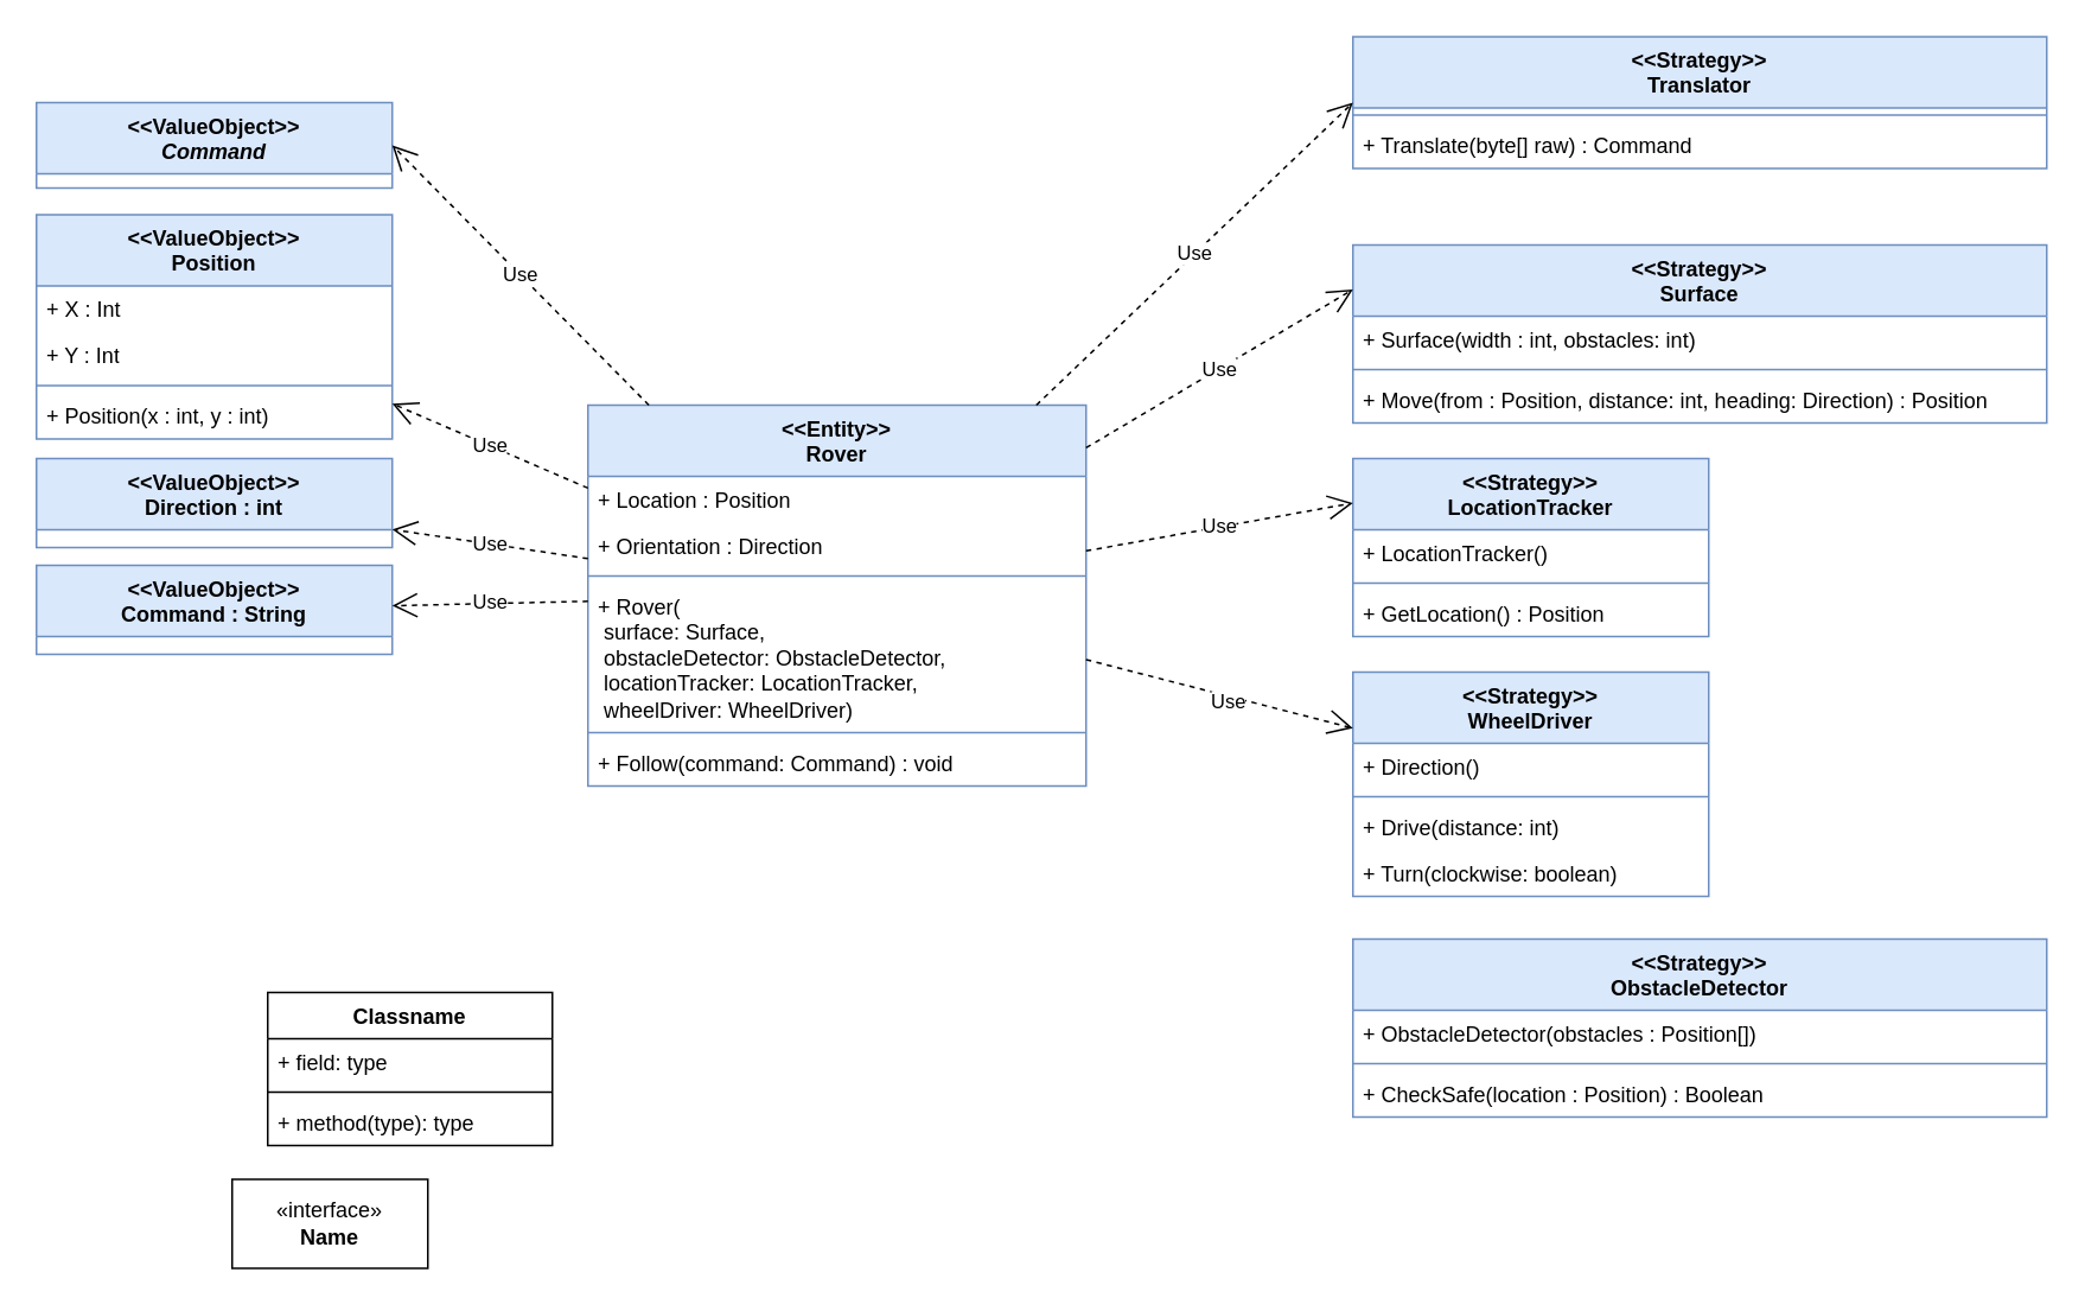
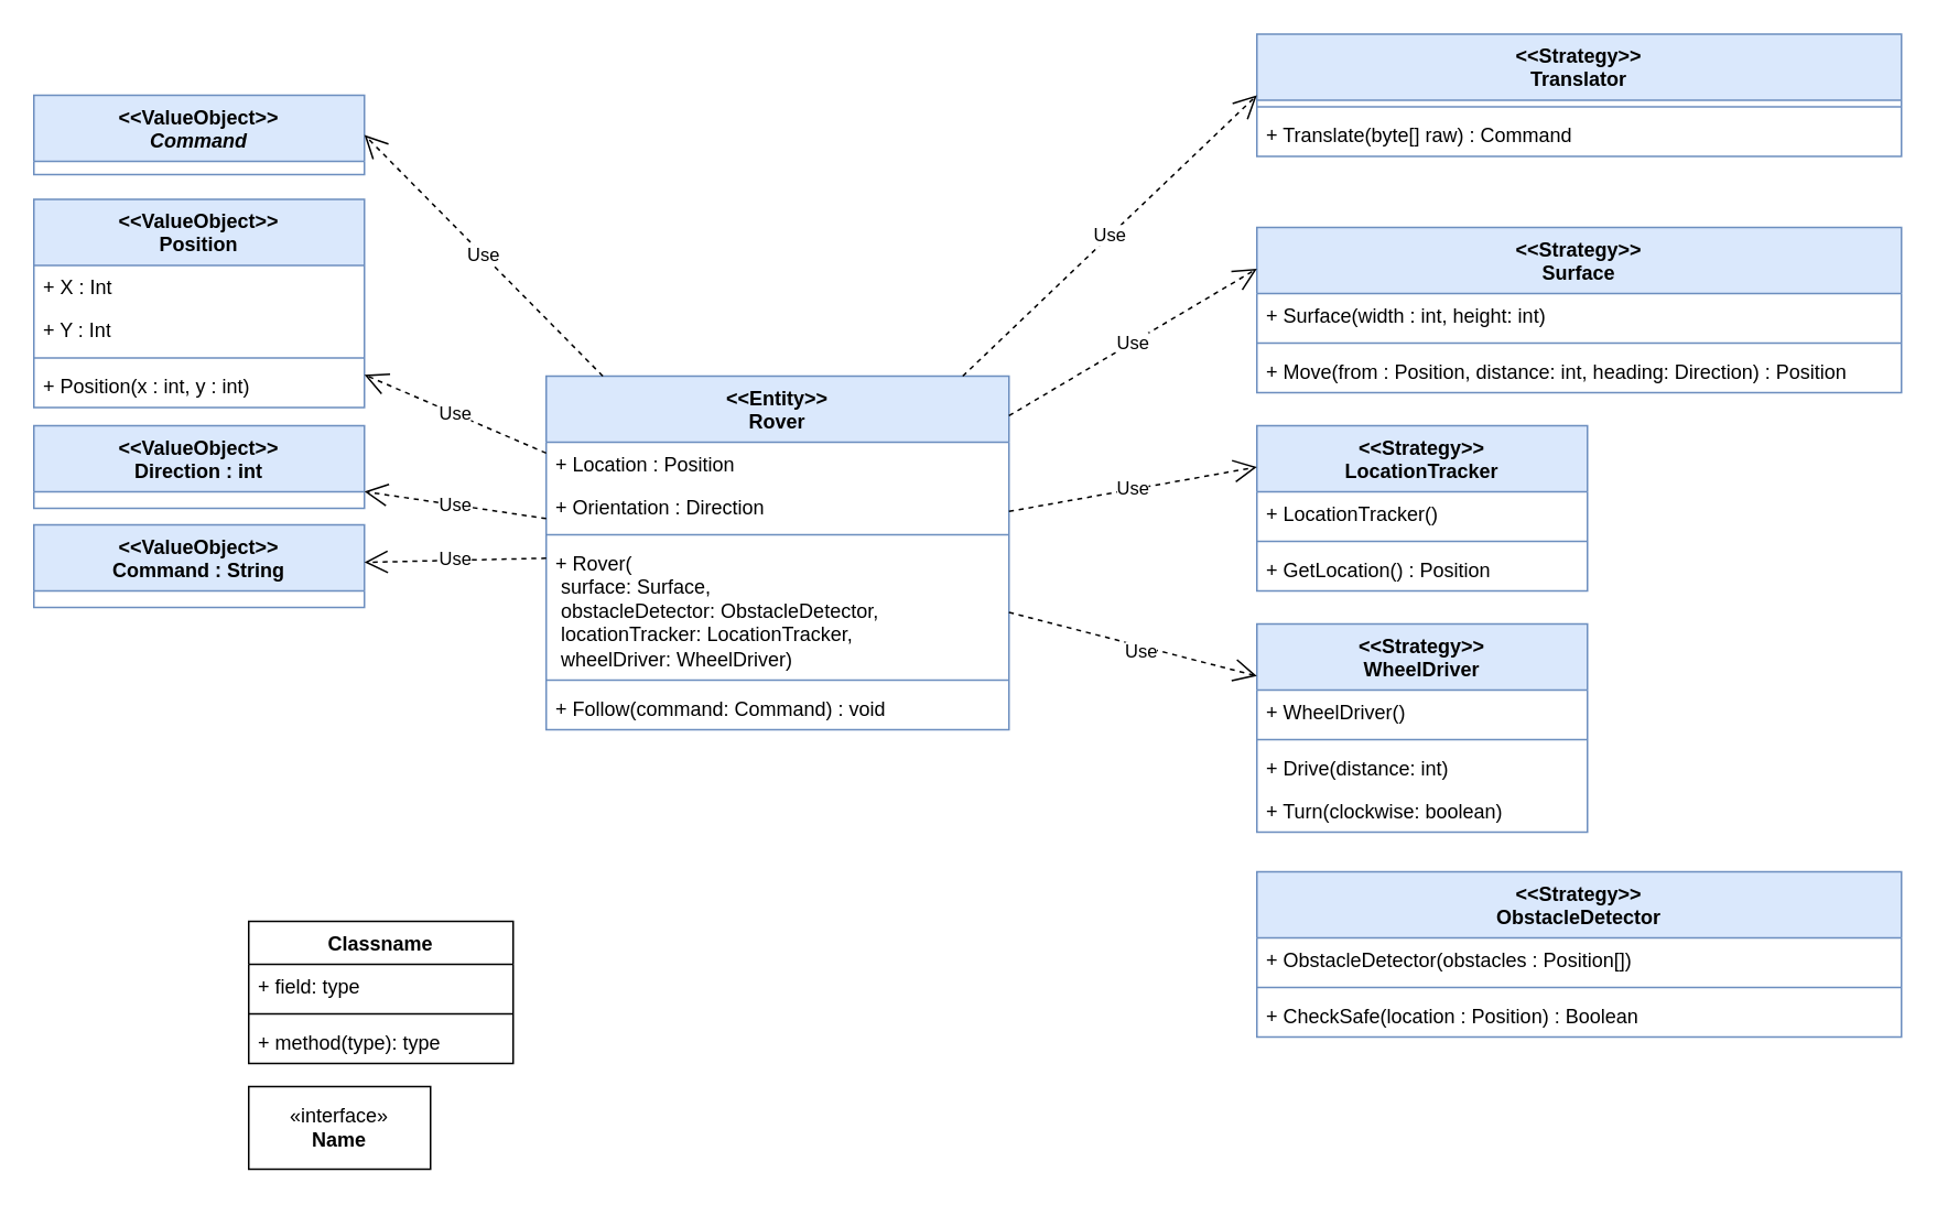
- <mxCell id="25" value="+ Surface(width : int, obstacles: int)" style="text;strokeColor=none;fillColor=none;align=left;verticalAlign=top;spacingLeft=4;spacingRight=4;overflow=hidden;rotatable=0;points=[[0,0.5],[1,0.5]];portConstraint=eastwest;whiteSpace=wrap;html=1;" parent="24" vertex="1"><mxGeometry y="40" width="390" height="26" as="geometry" /></mxCell>
+ <mxCell id="25" value="+ Surface(width : int, height: int)" style="text;strokeColor=none;fillColor=none;align=left;verticalAlign=top;spacingLeft=4;spacingRight=4;overflow=hidden;rotatable=0;points=[[0,0.5],[1,0.5]];portConstraint=eastwest;whiteSpace=wrap;html=1;" parent="24" vertex="1"><mxGeometry y="40" width="390" height="26" as="geometry" /></mxCell>
- <mxCell id="38" value="+ Direction()" style="text;strokeColor=none;fillColor=none;align=left;verticalAlign=top;spacingLeft=4;spacingRight=4;overflow=hidden;rotatable=0;points=[[0,0.5],[1,0.5]];portConstraint=eastwest;whiteSpace=wrap;html=1;" parent="37" vertex="1"><mxGeometry y="40" width="200" height="26" as="geometry" /></mxCell>
+ <mxCell id="38" value="+ WheelDriver()" style="text;strokeColor=none;fillColor=none;align=left;verticalAlign=top;spacingLeft=4;spacingRight=4;overflow=hidden;rotatable=0;points=[[0,0.5],[1,0.5]];portConstraint=eastwest;whiteSpace=wrap;html=1;" parent="37" vertex="1"><mxGeometry y="40" width="200" height="26" as="geometry" /></mxCell>
- <mxCell id="6" value="&amp;laquo;interface&amp;raquo;&lt;br&gt;&lt;b&gt;Name&lt;/b&gt;" style="html=1;whiteSpace=wrap;" parent="1" vertex="1"><mxGeometry x="130" y="662" width="110" height="50" as="geometry" /></mxCell>
+ <mxCell id="6" value="&amp;laquo;interface&amp;raquo;&lt;br&gt;&lt;b&gt;Name&lt;/b&gt;" style="html=1;whiteSpace=wrap;" parent="1" vertex="1"><mxGeometry x="150" y="657" width="110" height="50" as="geometry" /></mxCell>
